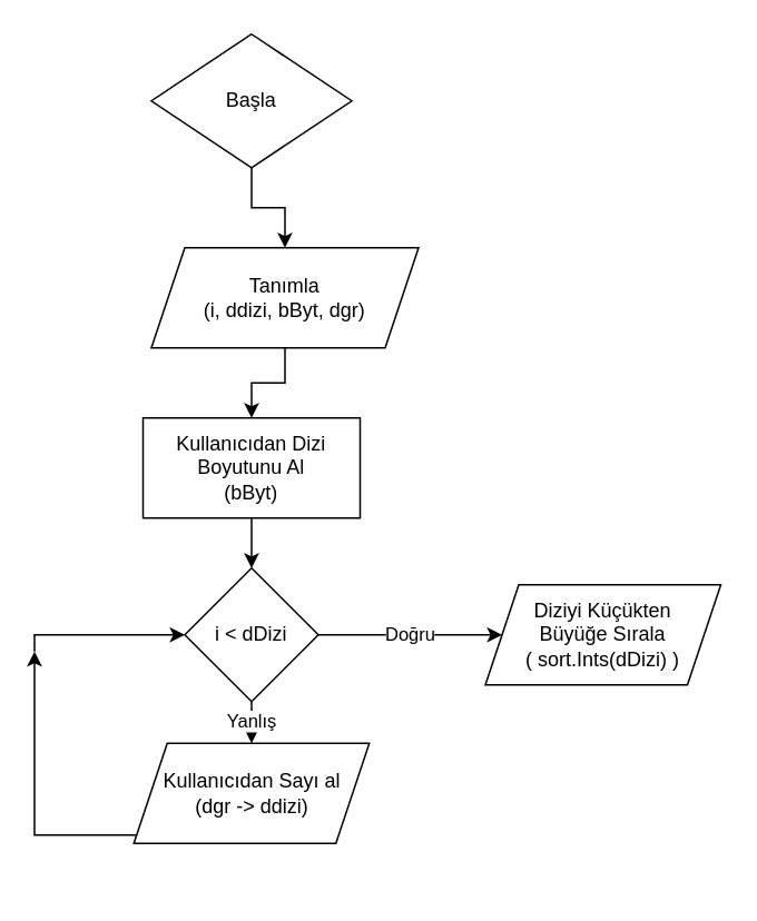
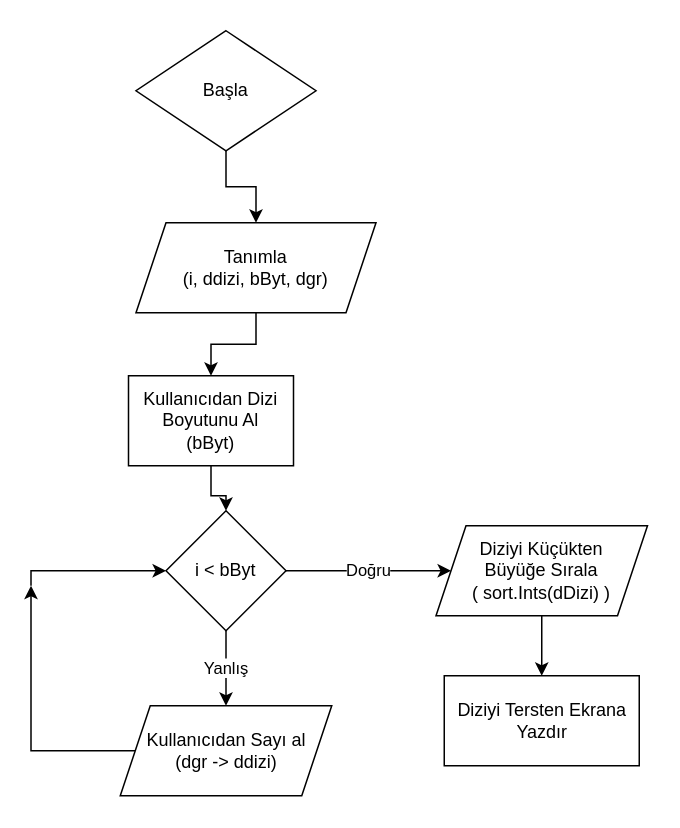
- <mxCell id="7" value="&lt;div&gt;Kullanıcıdan Dizi Boyutunu Al&lt;/div&gt;&lt;div&gt;(bByt)&lt;br&gt;&lt;/div&gt;" style="rounded=0;whiteSpace=wrap;html=1;" vertex="1" parent="1"><mxGeometry x="85" y="250" width="130" height="60" as="geometry" /></mxCell>
+ <mxCell id="7" value="&lt;div&gt;Kullanıcıdan Dizi Boyutunu Al&lt;/div&gt;&lt;div&gt;(bByt)&lt;br&gt;&lt;/div&gt;" style="rounded=0;whiteSpace=wrap;html=1;" vertex="1" parent="1"><mxGeometry x="85" y="250" width="110" height="60" as="geometry" /></mxCell>
- <mxCell id="13" value="i &amp;lt; dDizi" style="rhombus;whiteSpace=wrap;html=1;" vertex="1" parent="1"><mxGeometry x="110" y="340" width="80" height="80" as="geometry" /></mxCell>
+ <mxCell id="13" value="i &amp;lt; bByt" style="rhombus;whiteSpace=wrap;html=1;" vertex="1" parent="1"><mxGeometry x="110" y="340" width="80" height="80" as="geometry" /></mxCell>
+ <mxCell id="14" style="edgeStyle=orthogonalEdgeStyle;rounded=0;orthogonalLoop=1;jettySize=auto;html=1;" edge="1" parent="1" source="15" target="16"><mxGeometry relative="1" as="geometry" /></mxCell>
- <mxCell id="9" value="&lt;div&gt;Kullanıcıdan Sayı al&lt;br&gt;(dgr -&amp;gt; ddizi)&lt;br&gt;&lt;/div&gt;" style="shape=parallelogram;perimeter=parallelogramPerimeter;whiteSpace=wrap;html=1;fixedSize=1;" vertex="1" parent="1"><mxGeometry x="79.5" y="445" width="141" height="60" as="geometry" /></mxCell>
+ <mxCell id="9" value="&lt;div&gt;Kullanıcıdan Sayı al&lt;br&gt;(dgr -&amp;gt; ddizi)&lt;br&gt;&lt;/div&gt;" style="shape=parallelogram;perimeter=parallelogramPerimeter;whiteSpace=wrap;html=1;fixedSize=1;" vertex="1" parent="1"><mxGeometry x="79.5" y="470" width="141" height="60" as="geometry" /></mxCell>
+ <mxCell id="16" value="&lt;div&gt;Diziyi Tersten Ekrana Yazdır&lt;/div&gt;" style="rounded=0;whiteSpace=wrap;html=1;" vertex="1" parent="1"><mxGeometry x="295.5" y="450" width="130" height="60" as="geometry" /></mxCell>
